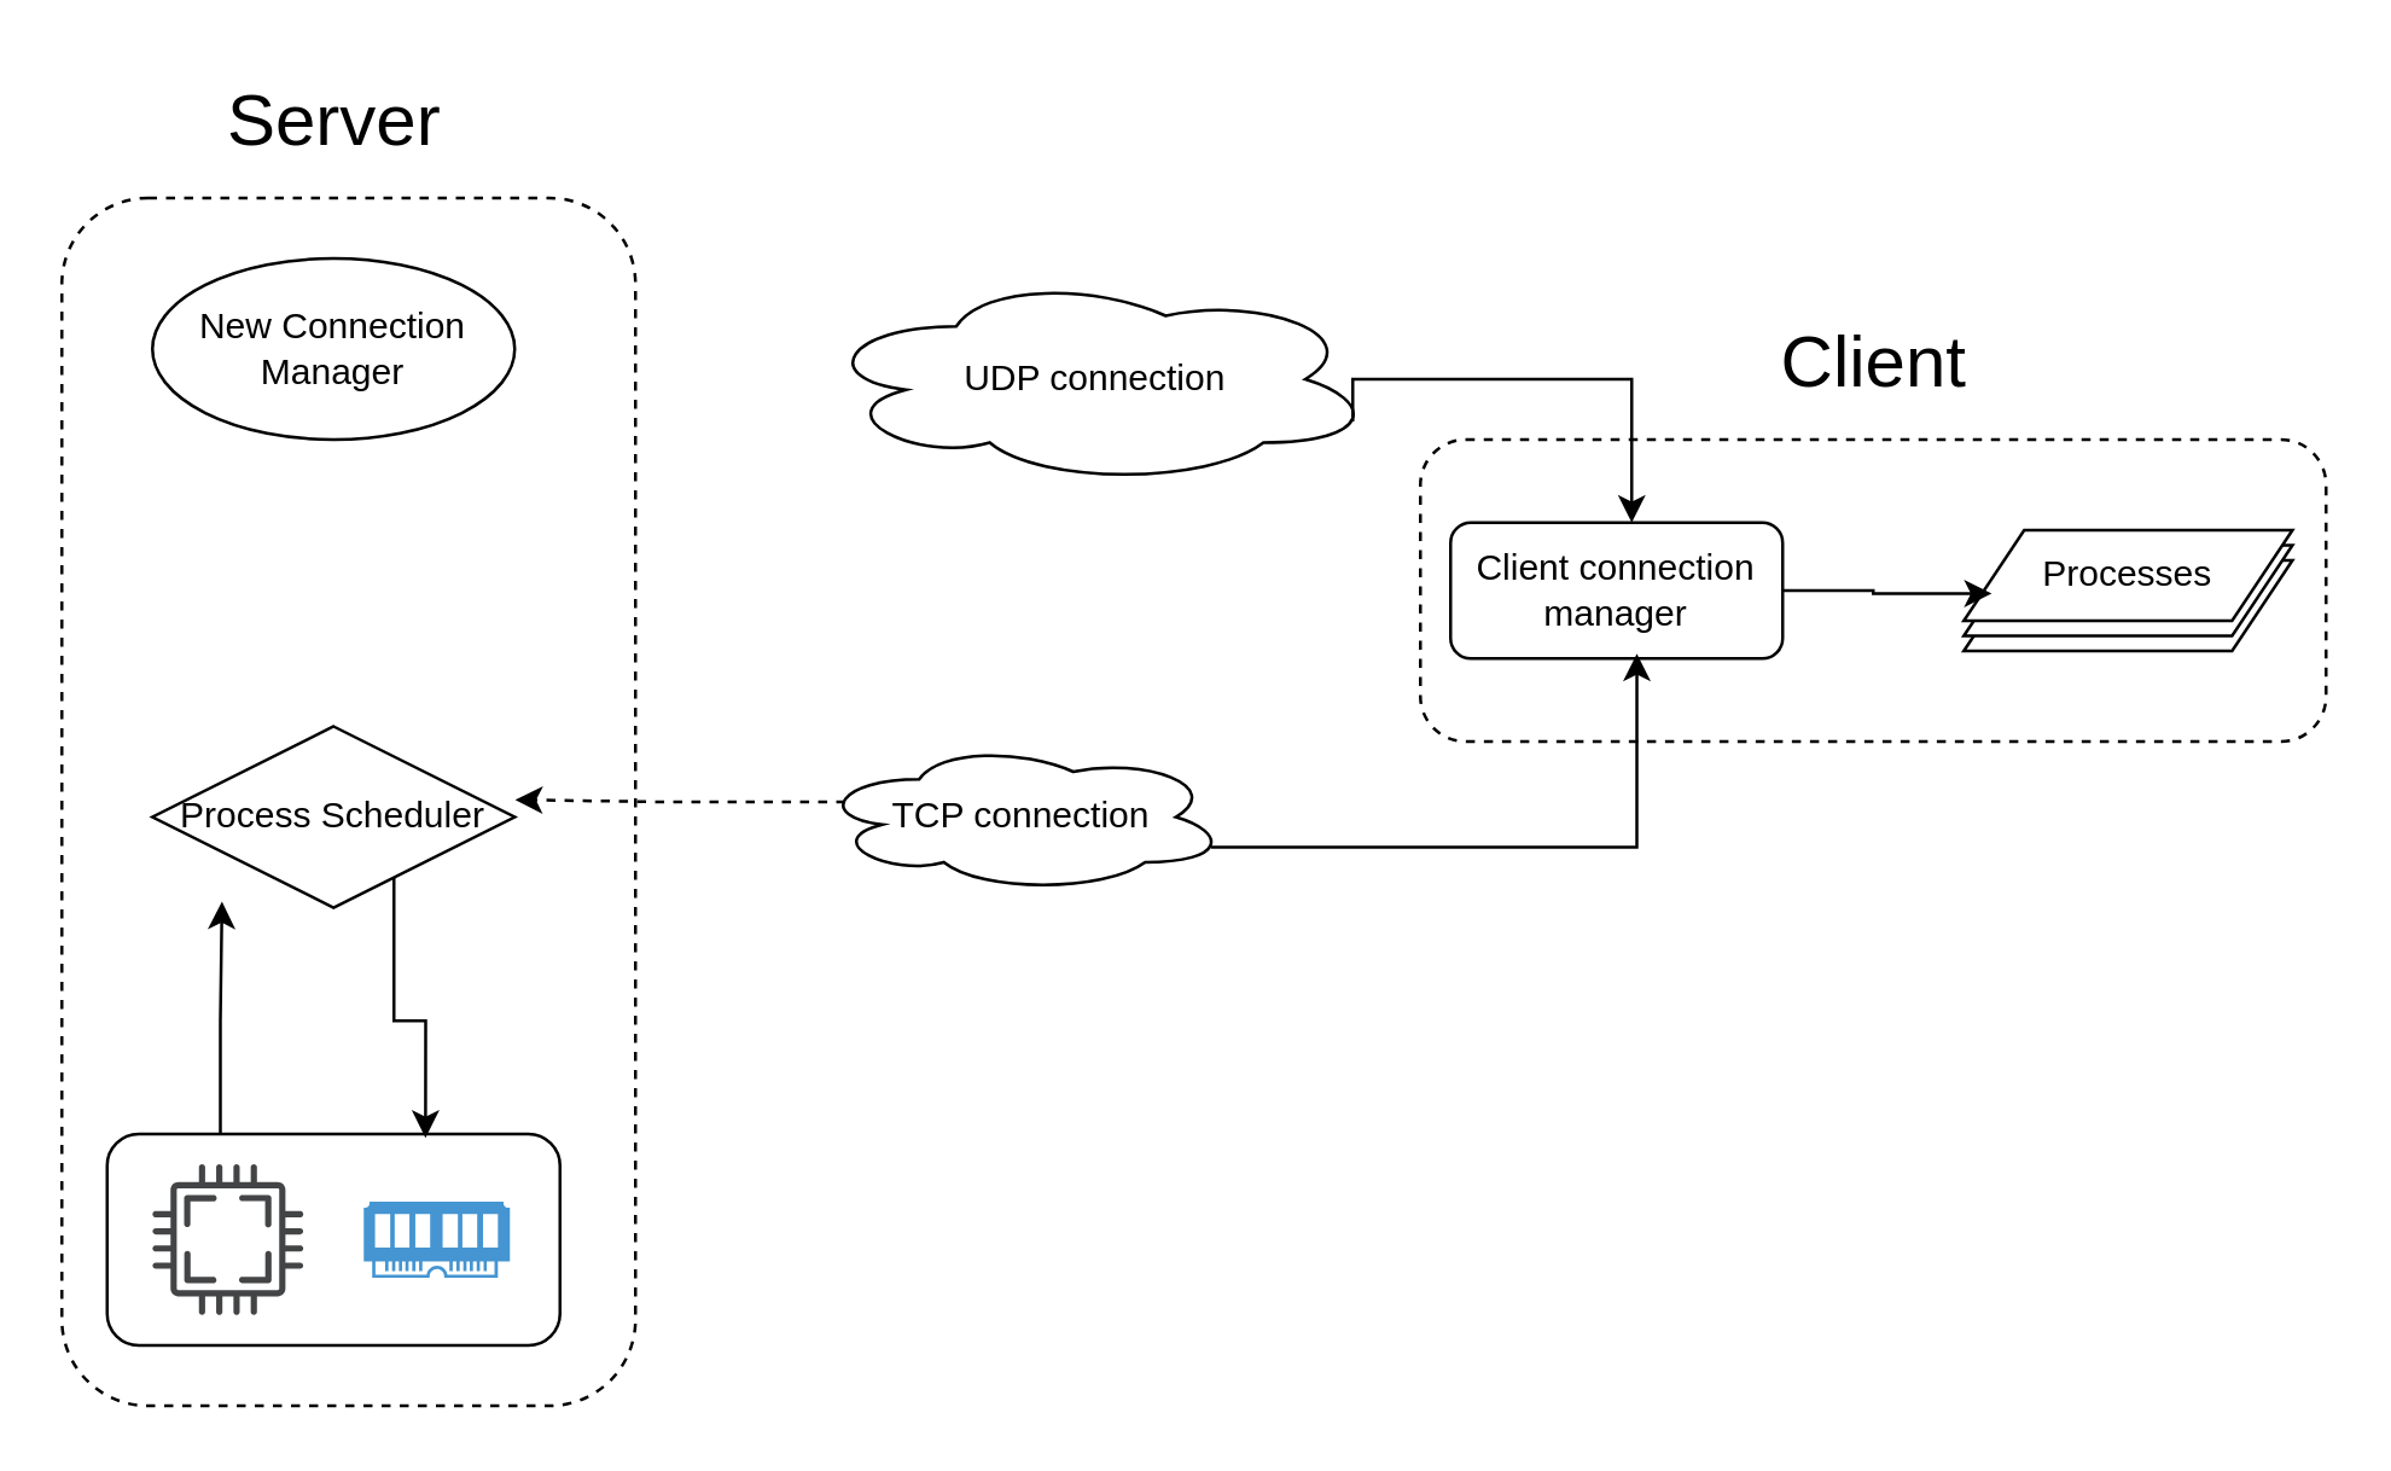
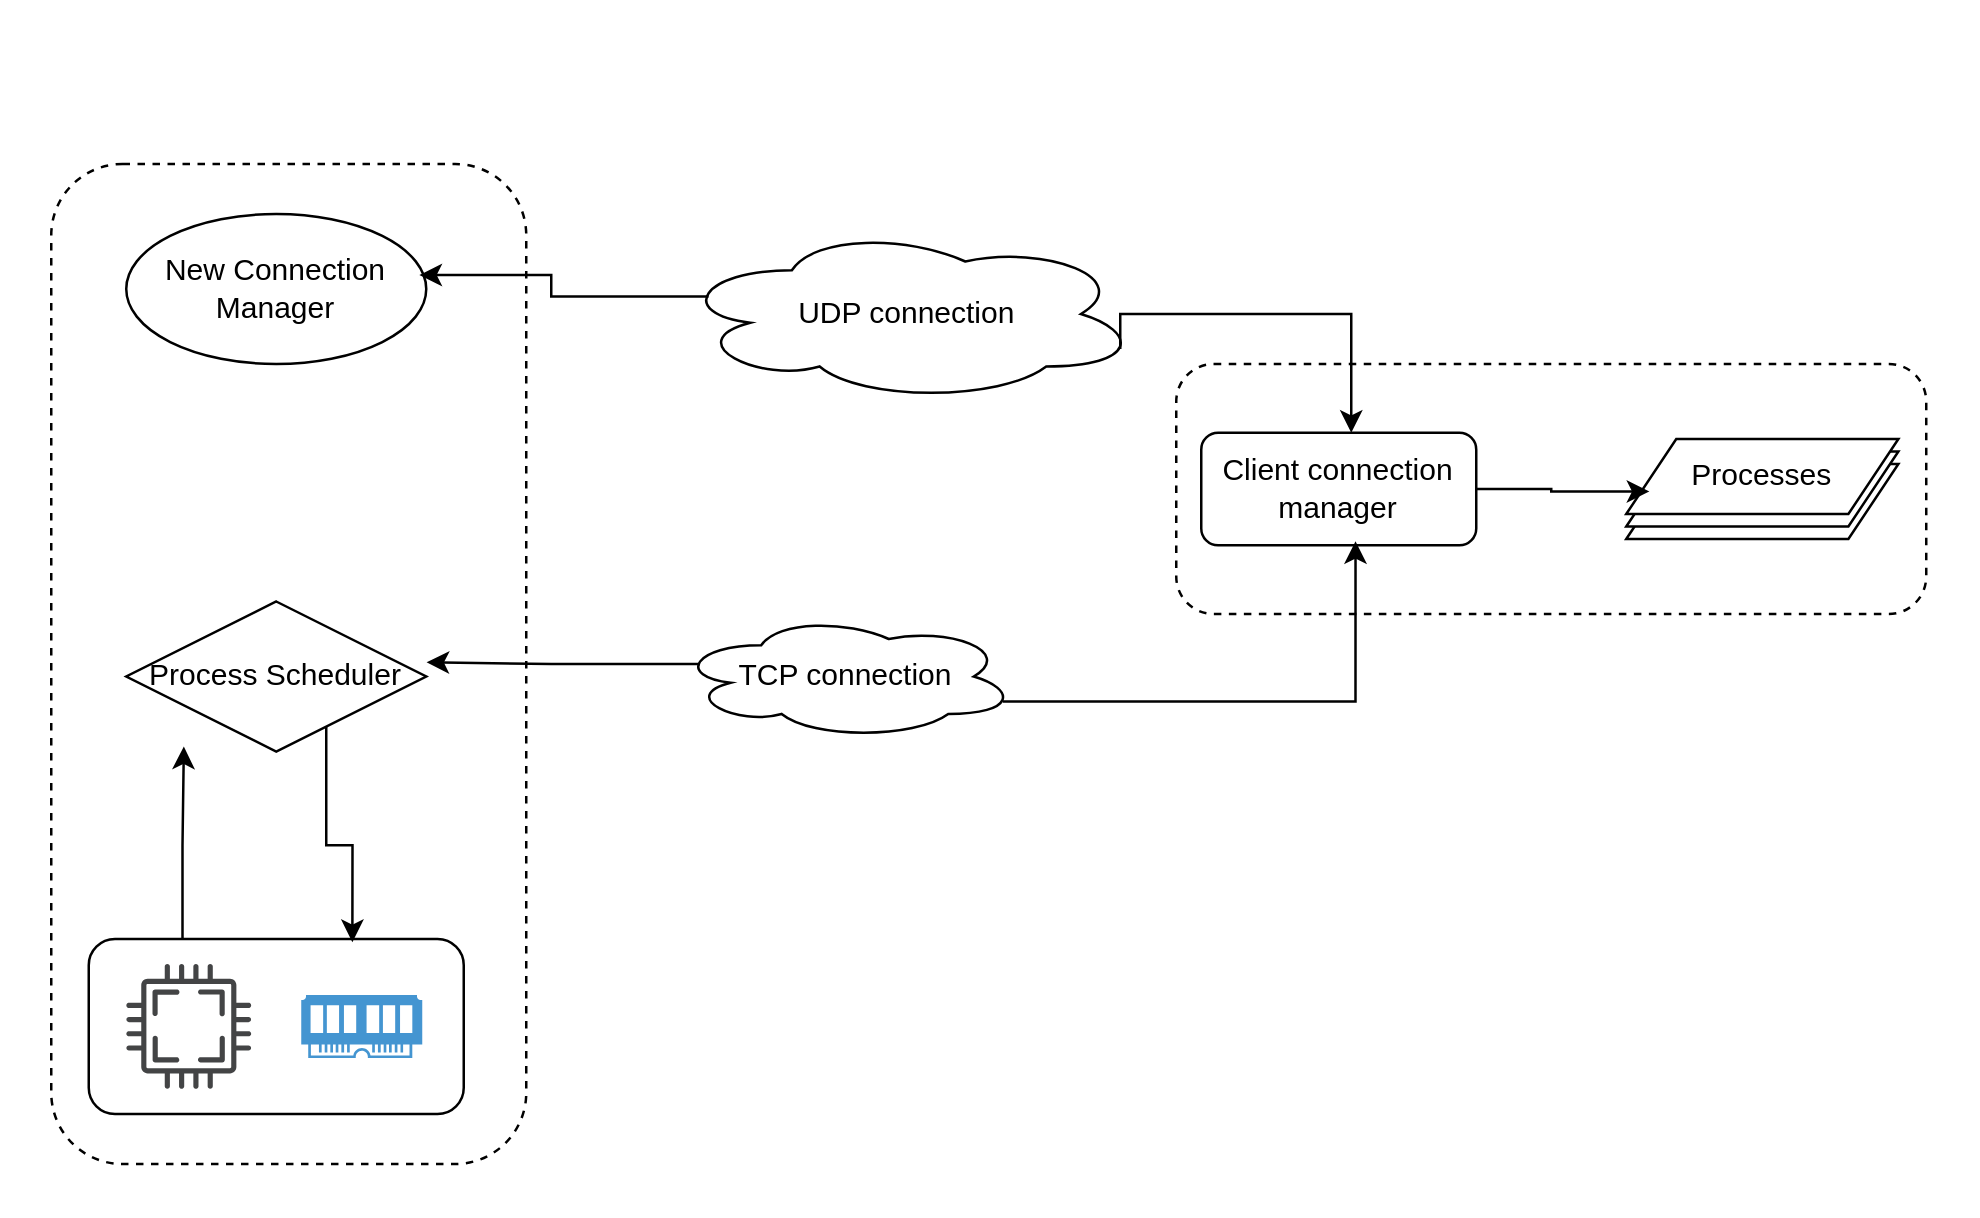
- <mxCell id="22" value="&lt;font style=&quot;font-size: 24px;&quot;&gt;Server&lt;/font&gt;" style="text;html=1;align=center;verticalAlign=middle;resizable=0;points=[];autosize=1;strokeColor=none;fillColor=none;" vertex="1" parent="1"><mxGeometry x="65" y="20" width="90" height="40" as="geometry" /></mxCell>
+ <mxCell id="14" style="edgeStyle=orthogonalEdgeStyle;rounded=0;orthogonalLoop=1;jettySize=auto;html=1;exitX=0.07;exitY=0.4;exitDx=0;exitDy=0;exitPerimeter=0;entryX=0.977;entryY=0.407;entryDx=0;entryDy=0;entryPerimeter=0;" edge="1" parent="1" source="11" target="3"><mxGeometry relative="1" as="geometry" /></mxCell>
- <mxCell id="25" value="&lt;font style=&quot;font-size: 24px;&quot;&gt;Client&lt;/font&gt;" style="text;html=1;align=center;verticalAlign=middle;resizable=0;points=[];autosize=1;strokeColor=none;fillColor=none;" vertex="1" parent="1"><mxGeometry x="580" y="100" width="80" height="40" as="geometry" /></mxCell>
- <mxCell id="15" style="edgeStyle=orthogonalEdgeStyle;rounded=0;orthogonalLoop=1;jettySize=auto;html=1;exitX=0.07;exitY=0.4;exitDx=0;exitDy=0;exitPerimeter=0;entryX=1.001;entryY=0.405;entryDx=0;entryDy=0;entryPerimeter=0;dashed=1;" edge="1" parent="1" source="12" target="5"><mxGeometry relative="1" as="geometry" /></mxCell>
+ <mxCell id="15" style="edgeStyle=orthogonalEdgeStyle;rounded=0;orthogonalLoop=1;jettySize=auto;html=1;exitX=0.07;exitY=0.4;exitDx=0;exitDy=0;exitPerimeter=0;entryX=1.001;entryY=0.405;entryDx=0;entryDy=0;entryPerimeter=0;" edge="1" parent="1" source="12" target="5"><mxGeometry relative="1" as="geometry" /></mxCell>
